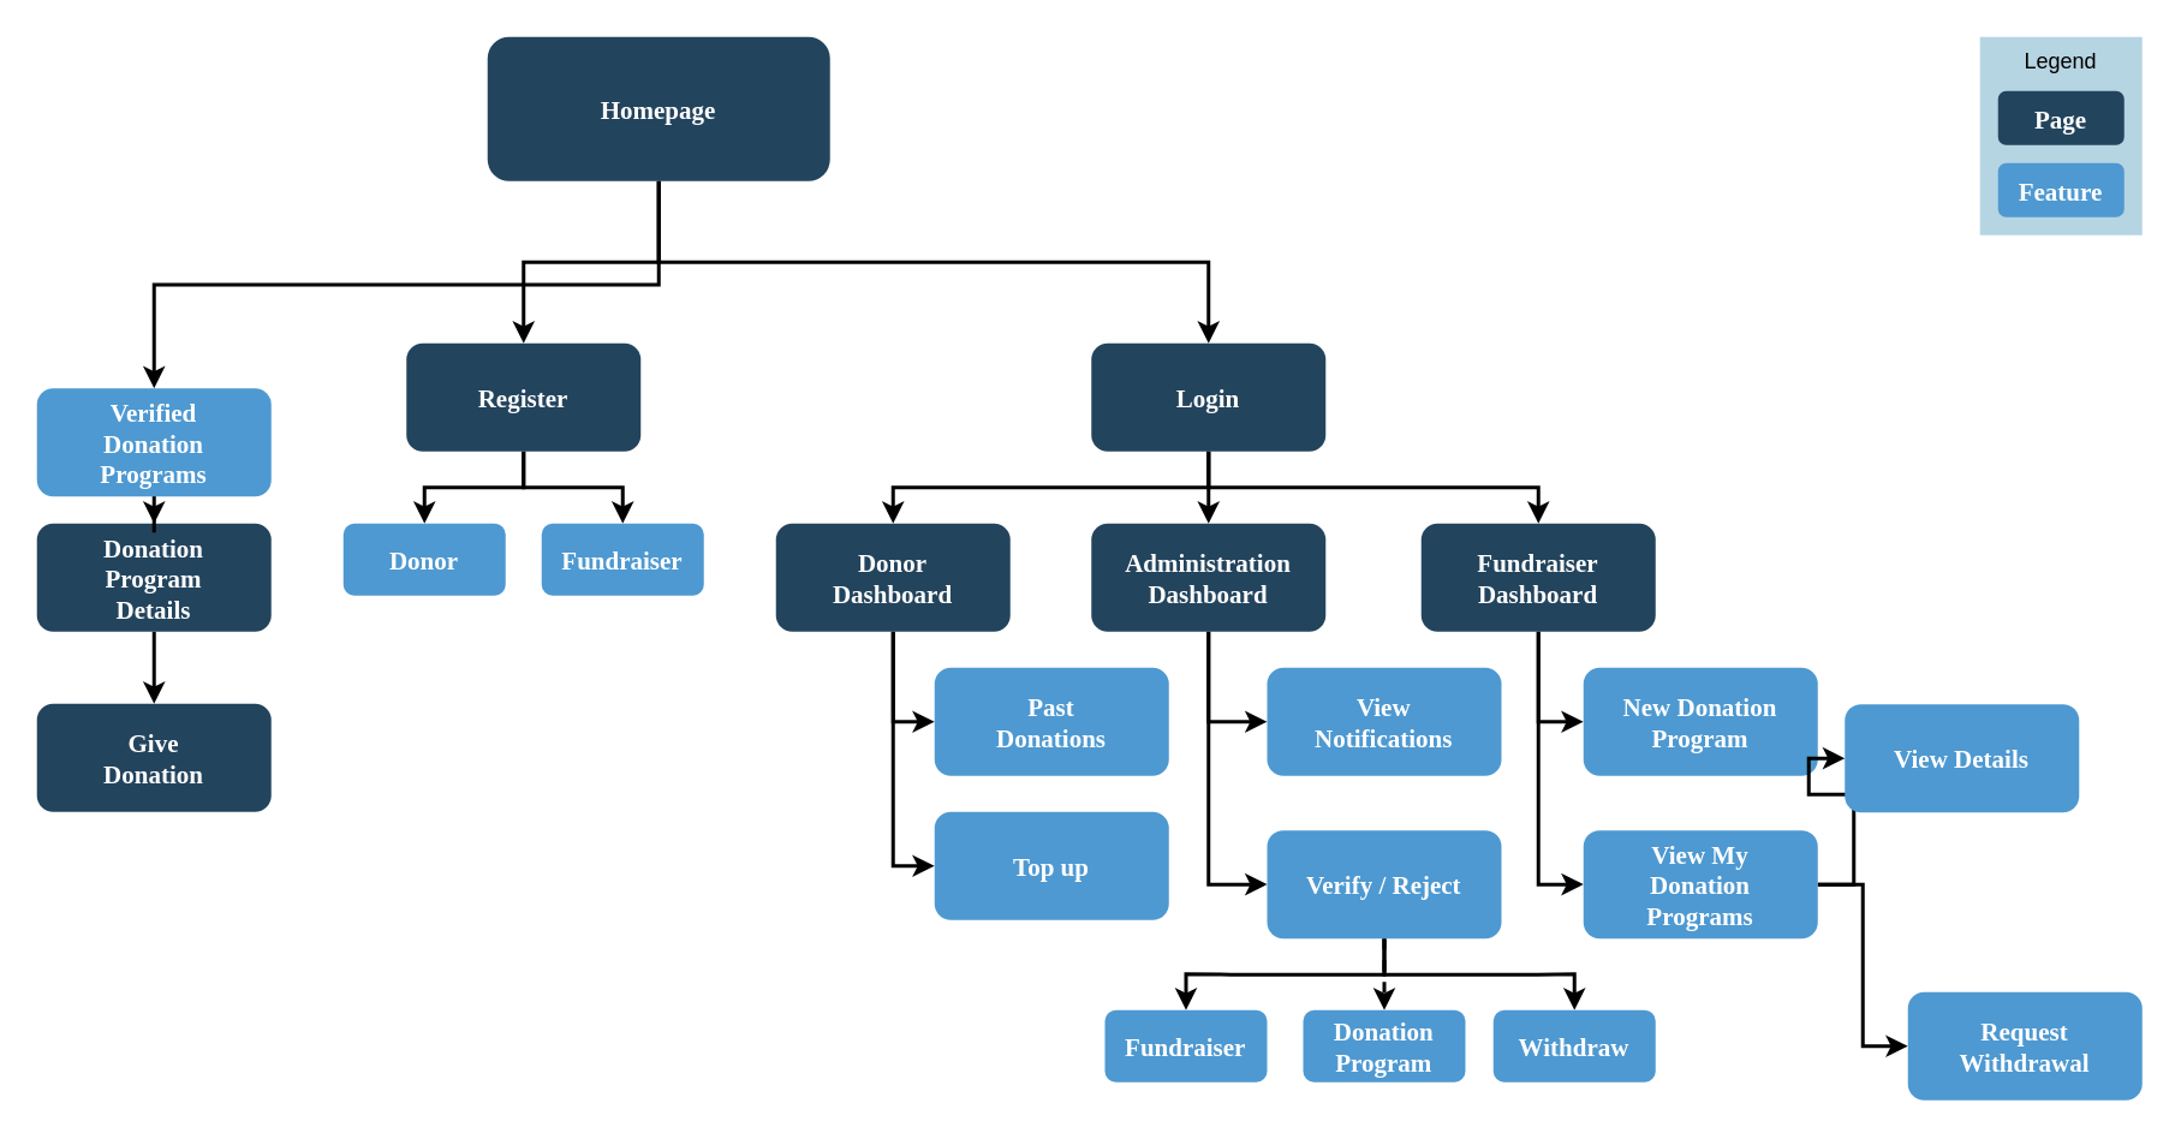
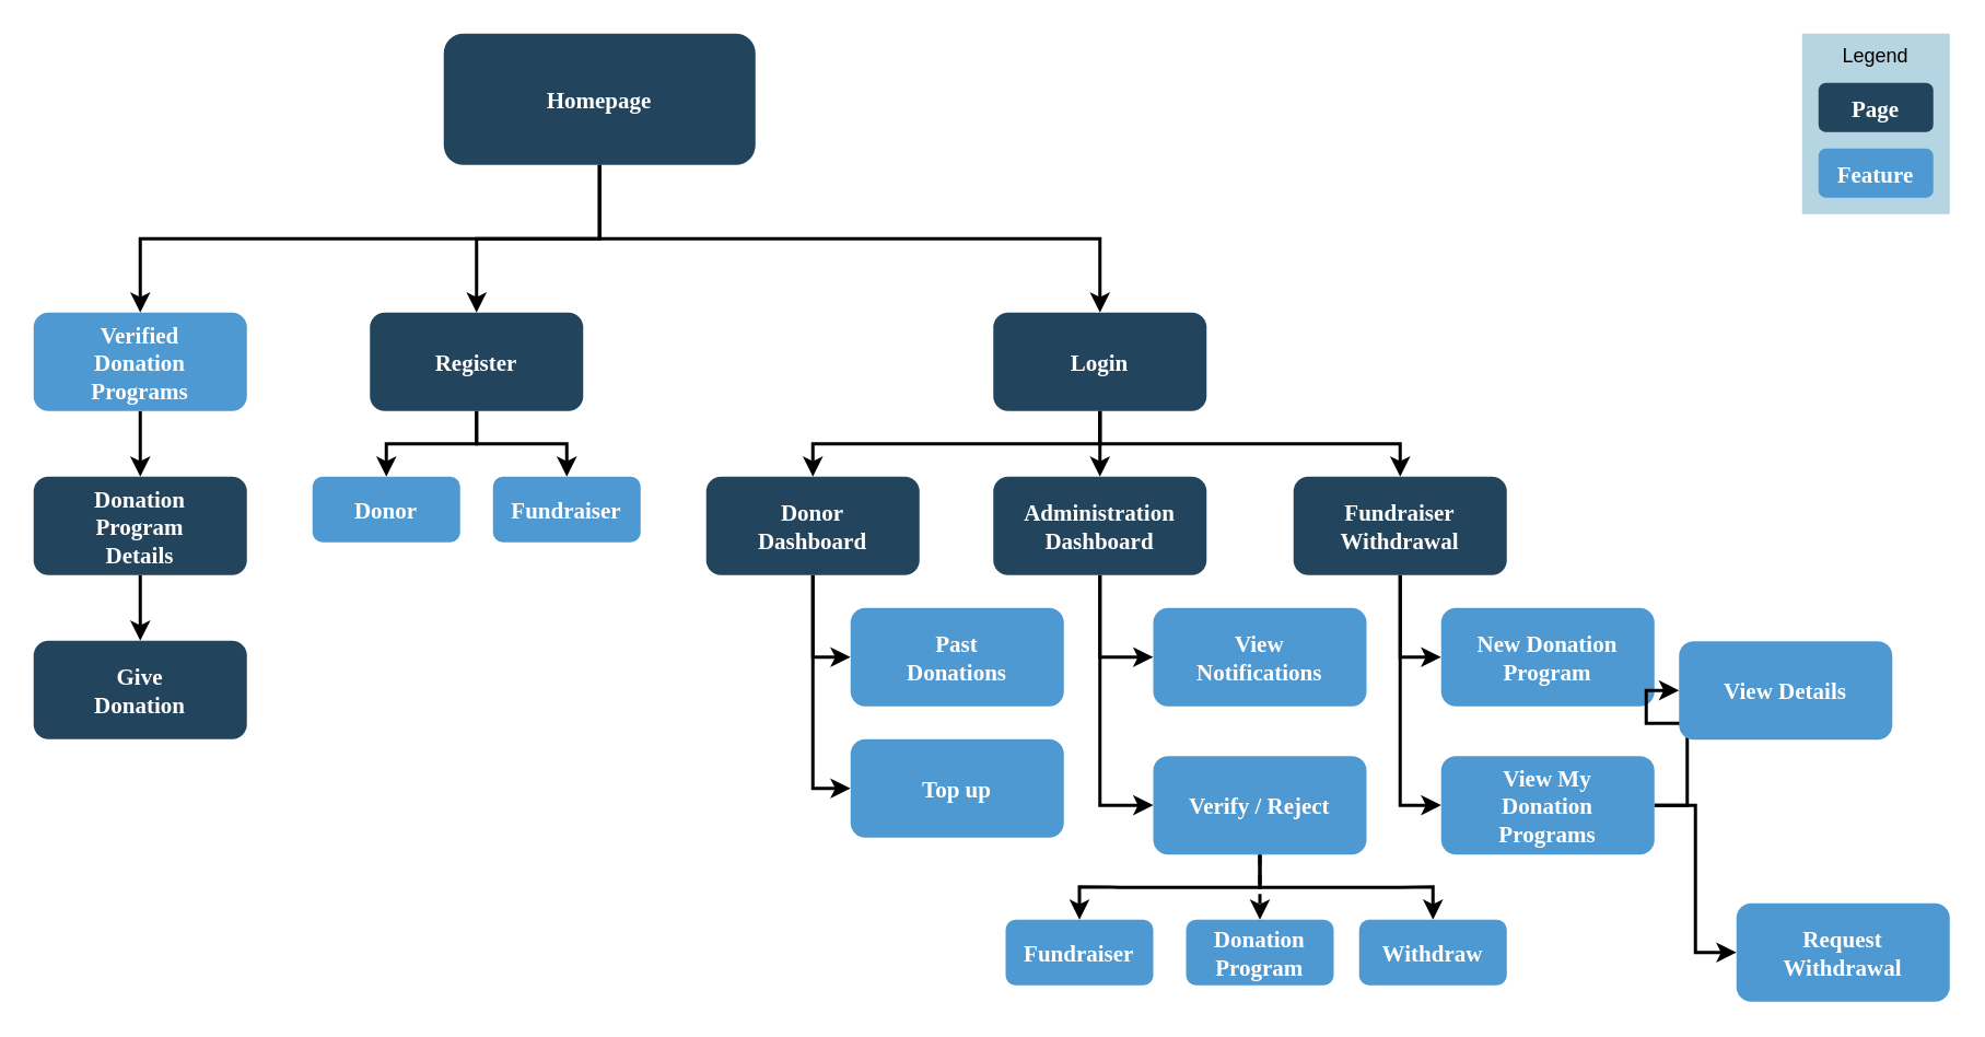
- <mxCell id="34" value="Verified&#10;Donation&#10;Programs" style="rounded=1;gradientColor=none;strokeColor=none;fontColor=#FFFFFF;fontStyle=1;fontFamily=Tahoma;fontSize=14;fillColor=#4E99D1;" vertex="1" parent="1"><mxGeometry x="20" y="215" width="130" height="60" as="geometry" /></mxCell>
+ <mxCell id="34" value="Verified&#10;Donation&#10;Programs" style="rounded=1;gradientColor=none;strokeColor=none;fontColor=#FFFFFF;fontStyle=1;fontFamily=Tahoma;fontSize=14;fillColor=#4E99D1;" vertex="1" parent="1"><mxGeometry x="20" y="190" width="130" height="60" as="geometry" /></mxCell>
- <mxCell id="41" value="Fundraiser&#10;Dashboard" style="rounded=1;fillColor=#23445D;gradientColor=none;strokeColor=none;fontColor=#FFFFFF;fontStyle=1;fontFamily=Tahoma;fontSize=14" vertex="1" parent="1"><mxGeometry x="788" y="290" width="130" height="60" as="geometry" /></mxCell>
+ <mxCell id="41" value="Fundraiser&#10;Withdrawal" style="rounded=1;fillColor=#23445D;gradientColor=none;strokeColor=none;fontColor=#FFFFFF;fontStyle=1;fontFamily=Tahoma;fontSize=14" vertex="1" parent="1"><mxGeometry x="788" y="290" width="130" height="60" as="geometry" /></mxCell>
